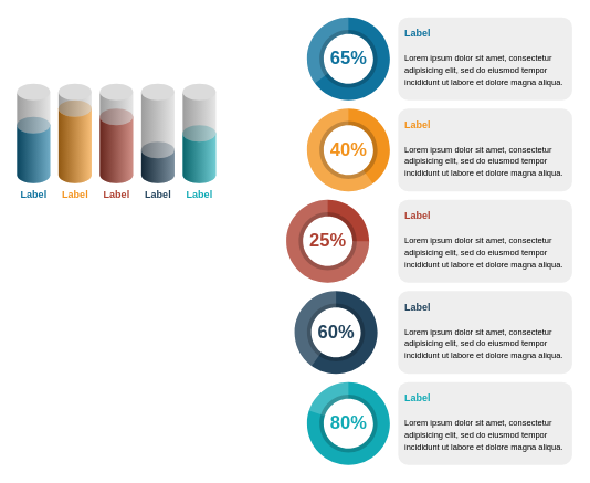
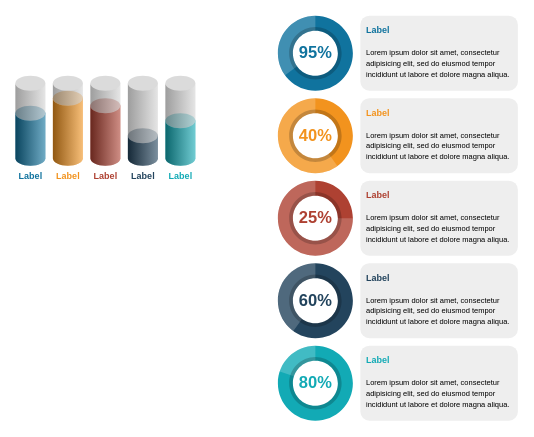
- <mxCell id="12" value="65%" style="verticalLabelPosition=middle;verticalAlign=middle;html=1;html=1;shape=mxgraph.infographic.partConcEllipse;startAngle=0;endAngle=0.65;arcWidth=0.4;strokeColor=none;fillColor=#10739E;fontSize=22;fontColor=#10739E;align=center;fontStyle=1;" vertex="1" parent="1"><mxGeometry x="370" y="20" width="100" height="100" as="geometry" /></mxCell>
+ <mxCell id="12" value="95%" style="verticalLabelPosition=middle;verticalAlign=middle;html=1;html=1;shape=mxgraph.infographic.partConcEllipse;startAngle=0;endAngle=0.65;arcWidth=0.4;strokeColor=none;fillColor=#10739E;fontSize=22;fontColor=#10739E;align=center;fontStyle=1;" vertex="1" parent="1"><mxGeometry x="370" y="20" width="100" height="100" as="geometry" /></mxCell>
- <mxCell id="14" value="25%" style="verticalLabelPosition=middle;verticalAlign=middle;html=1;html=1;shape=mxgraph.infographic.partConcEllipse;startAngle=0;endAngle=0.25;arcWidth=0.4;strokeColor=none;fillColor=#AE4132;fontSize=22;fontColor=#AE4132;align=center;fontStyle=1;" vertex="1" parent="1"><mxGeometry x="345" y="240" width="100" height="100" as="geometry" /></mxCell>
+ <mxCell id="14" value="25%" style="verticalLabelPosition=middle;verticalAlign=middle;html=1;html=1;shape=mxgraph.infographic.partConcEllipse;startAngle=0;endAngle=0.25;arcWidth=0.4;strokeColor=none;fillColor=#AE4132;fontSize=22;fontColor=#AE4132;align=center;fontStyle=1;" vertex="1" parent="1"><mxGeometry x="370" y="240" width="100" height="100" as="geometry" /></mxCell>
- <mxCell id="15" value="60%" style="verticalLabelPosition=middle;verticalAlign=middle;html=1;html=1;shape=mxgraph.infographic.partConcEllipse;startAngle=0;endAngle=0.6;arcWidth=0.4;strokeColor=none;fillColor=#23445D;fontSize=22;fontColor=#23445D;align=center;fontStyle=1;" vertex="1" parent="1"><mxGeometry x="355" y="350" width="100" height="100" as="geometry" /></mxCell>
+ <mxCell id="15" value="60%" style="verticalLabelPosition=middle;verticalAlign=middle;html=1;html=1;shape=mxgraph.infographic.partConcEllipse;startAngle=0;endAngle=0.6;arcWidth=0.4;strokeColor=none;fillColor=#23445D;fontSize=22;fontColor=#23445D;align=center;fontStyle=1;" vertex="1" parent="1"><mxGeometry x="370" y="350" width="100" height="100" as="geometry" /></mxCell>
